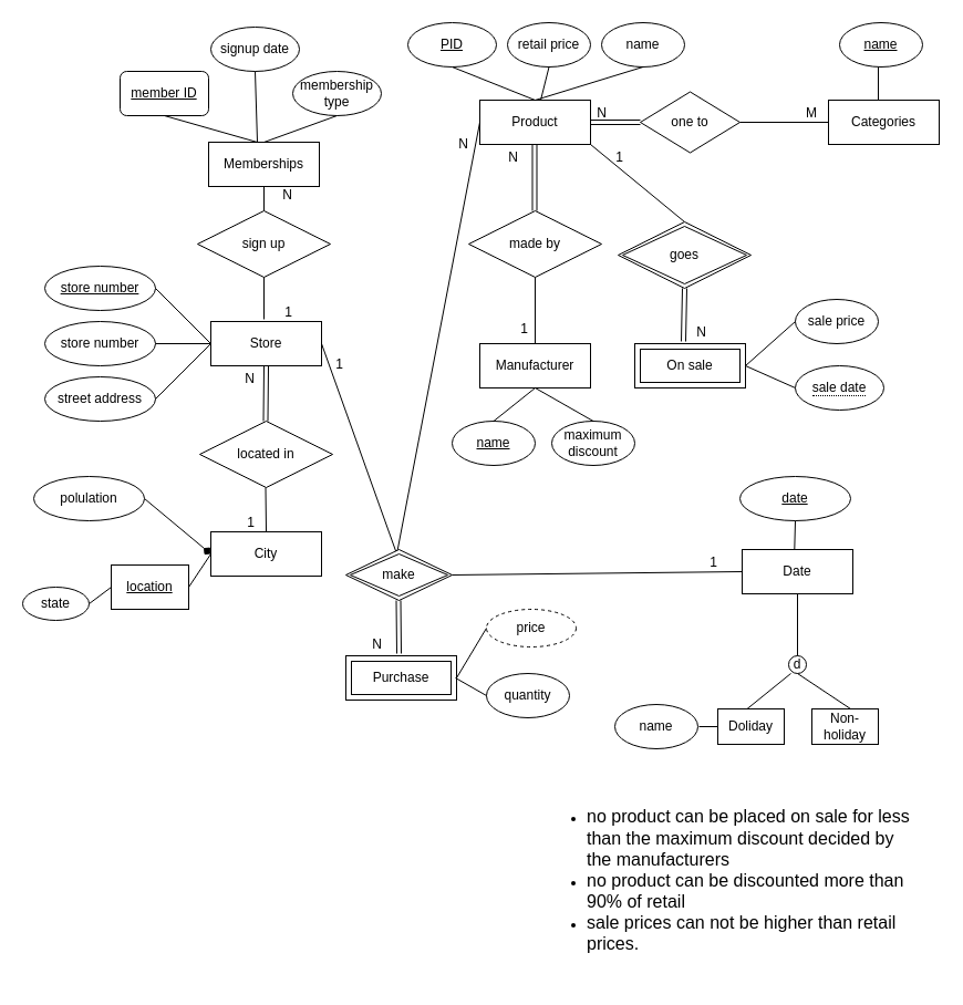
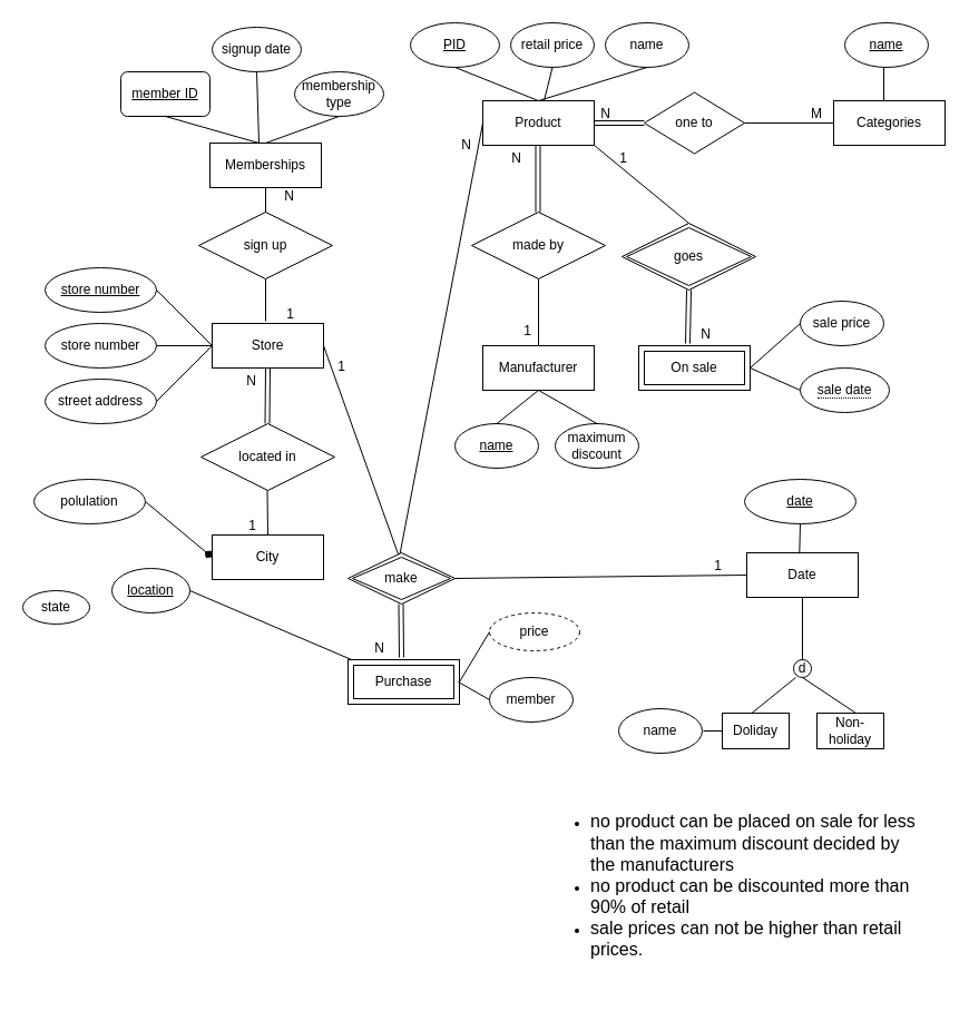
- <mxCell id="33" value="" style="endArrow=none;html=1;exitX=1;exitY=0.5;exitDx=0;exitDy=0;entryX=0;entryY=0.5;entryDx=0;entryDy=0;" edge="1" parent="1" source="32" target="9"><mxGeometry width="50" height="50" relative="1" as="geometry"><mxPoint x="140" y="620" as="sourcePoint" /><mxPoint x="180" y="600" as="targetPoint" /></mxGeometry></mxCell>
+ <mxCell id="33" value="" style="endArrow=none;html=1;exitX=1;exitY=0.5;exitDx=0;exitDy=0;" edge="1" parent="1" source="32" target="60"><mxGeometry width="50" height="50" relative="1" as="geometry"><mxPoint x="140" y="620" as="sourcePoint" /><mxPoint x="180" y="600" as="targetPoint" /></mxGeometry></mxCell>
- <mxCell id="32" value="&lt;u&gt;location&lt;/u&gt;" style="whiteSpace=wrap;html=1;align=center;rounded=0;" vertex="1" parent="1"><mxGeometry x="100" y="510" width="70" height="40" as="geometry" /></mxCell>
+ <mxCell id="32" value="&lt;u&gt;location&lt;/u&gt;" style="ellipse;whiteSpace=wrap;html=1;align=center;" vertex="1" parent="1"><mxGeometry x="100" y="510" width="70" height="40" as="geometry" /></mxCell>
- <mxCell id="13" value="" style="endArrow=none;html=1;exitX=1;exitY=0.5;exitDx=0;exitDy=0;entryX=0;entryY=0.5;entryDx=0;entryDy=0;" edge="1" parent="1" source="10" target="32"><mxGeometry width="50" height="50" relative="1" as="geometry"><mxPoint x="120" y="600" as="sourcePoint" /><mxPoint x="170" y="550" as="targetPoint" /></mxGeometry></mxCell>
- <mxCell id="61" value="quantity" style="ellipse;whiteSpace=wrap;html=1;align=center;" vertex="1" parent="1"><mxGeometry x="439" y="608" width="75" height="40" as="geometry" /></mxCell>
+ <mxCell id="61" value="member" style="ellipse;whiteSpace=wrap;html=1;align=center;" vertex="1" parent="1"><mxGeometry x="439" y="608" width="75" height="40" as="geometry" /></mxCell>
